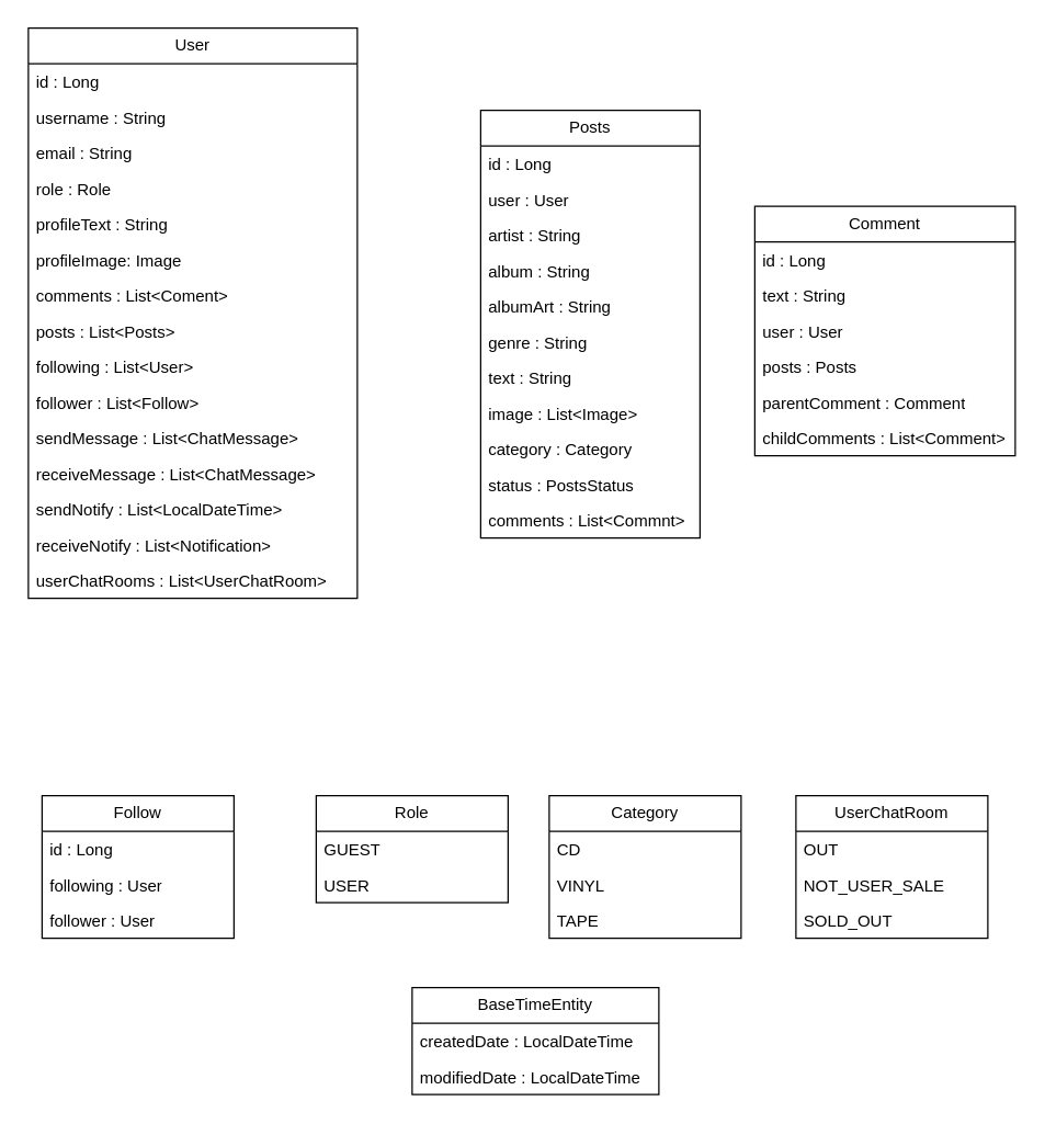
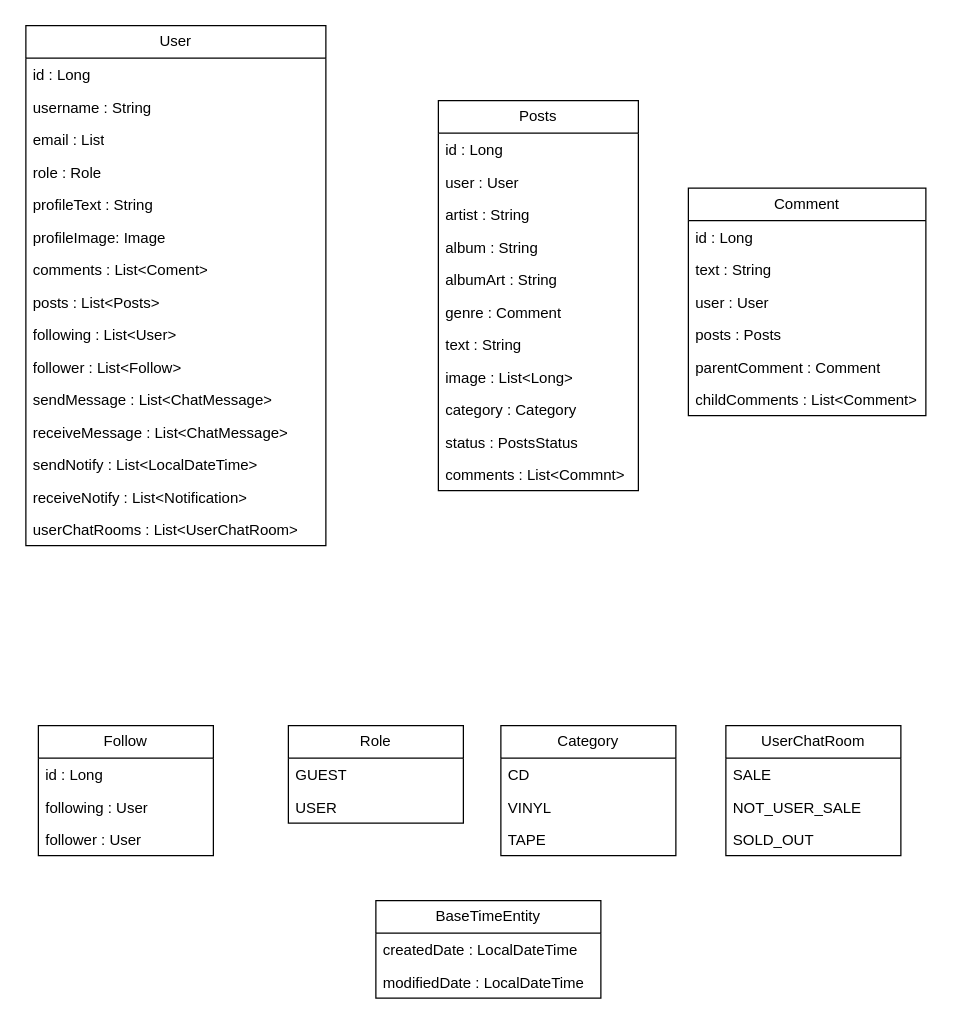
- <mxCell id="5" value="email&amp;nbsp;: String" style="text;strokeColor=none;fillColor=none;align=left;verticalAlign=top;spacingLeft=4;spacingRight=4;overflow=hidden;rotatable=0;points=[[0,0.5],[1,0.5]];portConstraint=eastwest;whiteSpace=wrap;html=1;" parent="2" vertex="1"><mxGeometry y="78" width="240" height="26" as="geometry" /></mxCell>
+ <mxCell id="5" value="email&amp;nbsp;: List" style="text;strokeColor=none;fillColor=none;align=left;verticalAlign=top;spacingLeft=4;spacingRight=4;overflow=hidden;rotatable=0;points=[[0,0.5],[1,0.5]];portConstraint=eastwest;whiteSpace=wrap;html=1;" parent="2" vertex="1"><mxGeometry y="78" width="240" height="26" as="geometry" /></mxCell>
- <mxCell id="28" value="genre : String" style="text;strokeColor=none;fillColor=none;align=left;verticalAlign=top;spacingLeft=4;spacingRight=4;overflow=hidden;rotatable=0;points=[[0,0.5],[1,0.5]];portConstraint=eastwest;whiteSpace=wrap;html=1;" vertex="1" parent="22"><mxGeometry y="156" width="160" height="26" as="geometry" /></mxCell>
+ <mxCell id="28" value="genre : Comment" style="text;strokeColor=none;fillColor=none;align=left;verticalAlign=top;spacingLeft=4;spacingRight=4;overflow=hidden;rotatable=0;points=[[0,0.5],[1,0.5]];portConstraint=eastwest;whiteSpace=wrap;html=1;" vertex="1" parent="22"><mxGeometry y="156" width="160" height="26" as="geometry" /></mxCell>
- <mxCell id="30" value="image : List&amp;lt;Image&amp;gt;" style="text;strokeColor=none;fillColor=none;align=left;verticalAlign=top;spacingLeft=4;spacingRight=4;overflow=hidden;rotatable=0;points=[[0,0.5],[1,0.5]];portConstraint=eastwest;whiteSpace=wrap;html=1;" parent="22" vertex="1"><mxGeometry y="208" width="160" height="26" as="geometry" /></mxCell>
+ <mxCell id="30" value="image : List&amp;lt;Long&amp;gt;" style="text;strokeColor=none;fillColor=none;align=left;verticalAlign=top;spacingLeft=4;spacingRight=4;overflow=hidden;rotatable=0;points=[[0,0.5],[1,0.5]];portConstraint=eastwest;whiteSpace=wrap;html=1;" parent="22" vertex="1"><mxGeometry y="208" width="160" height="26" as="geometry" /></mxCell>
- <mxCell id="52" value="OUT" style="text;strokeColor=none;fillColor=none;align=left;verticalAlign=top;spacingLeft=4;spacingRight=4;overflow=hidden;rotatable=0;points=[[0,0.5],[1,0.5]];portConstraint=eastwest;whiteSpace=wrap;html=1;" vertex="1" parent="51"><mxGeometry y="26" width="140" height="26" as="geometry" /></mxCell>
+ <mxCell id="52" value="SALE" style="text;strokeColor=none;fillColor=none;align=left;verticalAlign=top;spacingLeft=4;spacingRight=4;overflow=hidden;rotatable=0;points=[[0,0.5],[1,0.5]];portConstraint=eastwest;whiteSpace=wrap;html=1;" vertex="1" parent="51"><mxGeometry y="26" width="140" height="26" as="geometry" /></mxCell>
